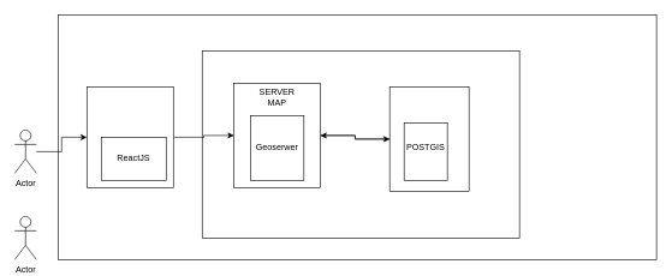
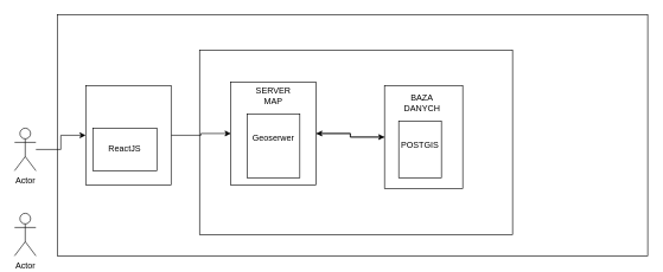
+ <mxCell id="12" value="BAZA DANYCH" style="text;html=1;align=center;verticalAlign=middle;whiteSpace=wrap;rounded=0;" vertex="1" parent="1"><mxGeometry x="562.5" y="130" width="60" height="30" as="geometry" /></mxCell>
- <mxCell id="17" value="Geoserwer" style="text;html=1;align=center;verticalAlign=middle;whiteSpace=wrap;rounded=0;" vertex="1" parent="1"><mxGeometry x="354" y="190" width="60" height="30" as="geometry" /></mxCell>
+ <mxCell id="17" value="Geoserwer" style="text;html=1;align=center;verticalAlign=middle;whiteSpace=wrap;rounded=0;" vertex="1" parent="1"><mxGeometry x="354" y="180" width="60" height="30" as="geometry" /></mxCell>
- <mxCell id="15" value="ReactJS" style="rounded=0;whiteSpace=wrap;html=1;" vertex="1" parent="1"><mxGeometry x="140" y="190" width="90" height="60" as="geometry" /></mxCell>
+ <mxCell id="15" value="ReactJS" style="rounded=0;whiteSpace=wrap;html=1;" vertex="1" parent="1"><mxGeometry x="130" y="180" width="90" height="60" as="geometry" /></mxCell>
